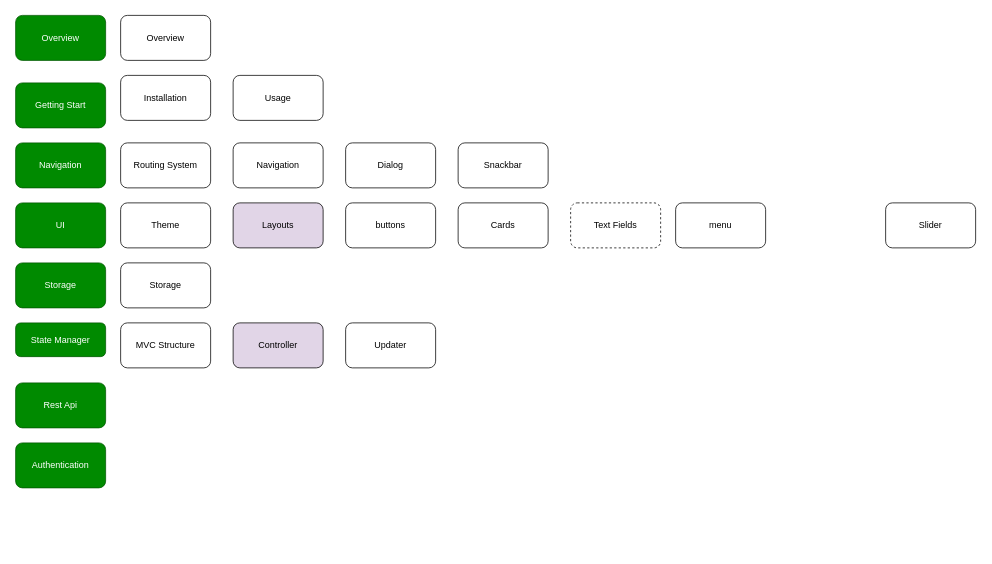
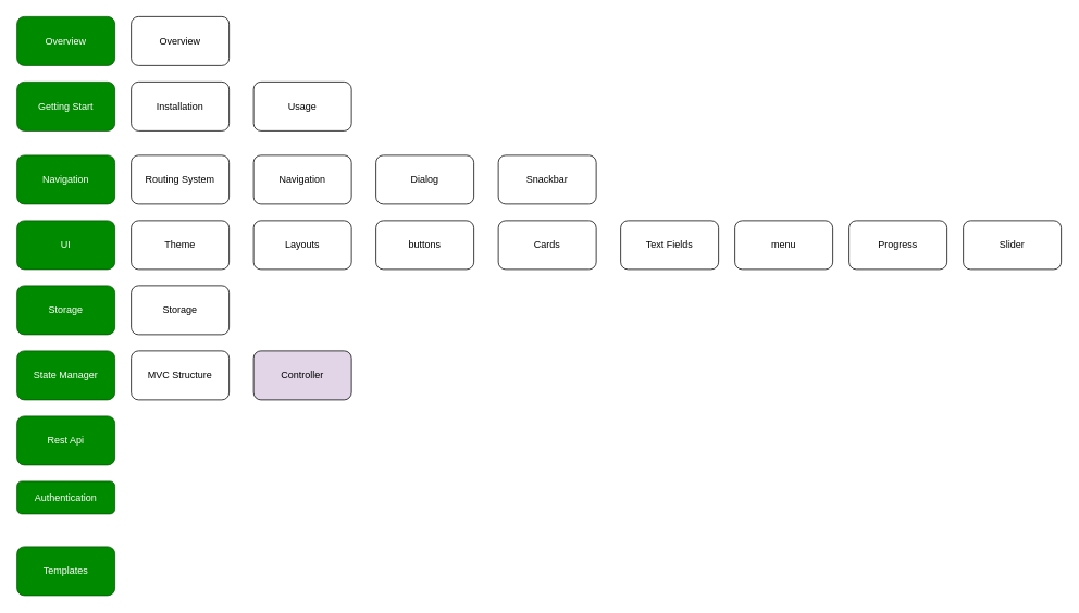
- <mxCell id="5" value="Getting Start" style="rounded=1;whiteSpace=wrap;html=1;fillColor=#008a00;fontColor=#ffffff;strokeColor=#005700;" parent="1" vertex="1"><mxGeometry x="20" y="110" width="120" height="60" as="geometry" /></mxCell>
+ <mxCell id="5" value="Getting Start" style="rounded=1;whiteSpace=wrap;html=1;fillColor=#008a00;fontColor=#ffffff;strokeColor=#005700;" parent="1" vertex="1"><mxGeometry x="20" y="100" width="120" height="60" as="geometry" /></mxCell>
- <mxCell id="11" value="Layouts" style="rounded=1;whiteSpace=wrap;html=1;fillColor=#e1d5e7;" parent="1" vertex="1"><mxGeometry x="310" y="270" width="120" height="60" as="geometry" /></mxCell>
+ <mxCell id="11" value="Layouts" style="rounded=1;whiteSpace=wrap;html=1;" parent="1" vertex="1"><mxGeometry x="310" y="270" width="120" height="60" as="geometry" /></mxCell>
- <mxCell id="19" value="Text Fields" style="rounded=1;whiteSpace=wrap;html=1;dashed=1;" parent="1" vertex="1"><mxGeometry x="760" y="270" width="120" height="60" as="geometry" /></mxCell>
+ <mxCell id="19" value="Text Fields" style="rounded=1;whiteSpace=wrap;html=1;" parent="1" vertex="1"><mxGeometry x="760" y="270" width="120" height="60" as="geometry" /></mxCell>
+ <mxCell id="26" value="Progress" style="rounded=1;whiteSpace=wrap;html=1;" parent="1" vertex="1"><mxGeometry x="1040" y="270" width="120" height="60" as="geometry" /></mxCell>
- <mxCell id="4" value="State Manager" style="rounded=1;whiteSpace=wrap;html=1;fillColor=#008a00;fontColor=#ffffff;strokeColor=#005700;" parent="1" vertex="1"><mxGeometry x="20" y="430" width="120" height="45" as="geometry" /></mxCell>
+ <mxCell id="4" value="State Manager" style="rounded=1;whiteSpace=wrap;html=1;fillColor=#008a00;fontColor=#ffffff;strokeColor=#005700;" parent="1" vertex="1"><mxGeometry x="20" y="430" width="120" height="60" as="geometry" /></mxCell>
- <mxCell id="17" value="Updater" style="rounded=1;whiteSpace=wrap;html=1;" parent="1" vertex="1"><mxGeometry x="460" y="430" width="120" height="60" as="geometry" /></mxCell>
- <mxCell id="28" value="Authentication" style="rounded=1;whiteSpace=wrap;html=1;fillColor=#008a00;fontColor=#ffffff;strokeColor=#005700;" parent="1" vertex="1"><mxGeometry x="20" y="590" width="120" height="60" as="geometry" /></mxCell>
+ <mxCell id="28" value="Authentication" style="rounded=1;whiteSpace=wrap;html=1;fillColor=#008a00;fontColor=#ffffff;strokeColor=#005700;" parent="1" vertex="1"><mxGeometry x="20" y="590" width="120" height="40" as="geometry" /></mxCell>
+ <mxCell id="7" value="Templates" style="rounded=1;whiteSpace=wrap;html=1;fillColor=#008a00;fontColor=#ffffff;strokeColor=#005700;" parent="1" vertex="1"><mxGeometry x="20" y="670" width="120" height="60" as="geometry" /></mxCell>
